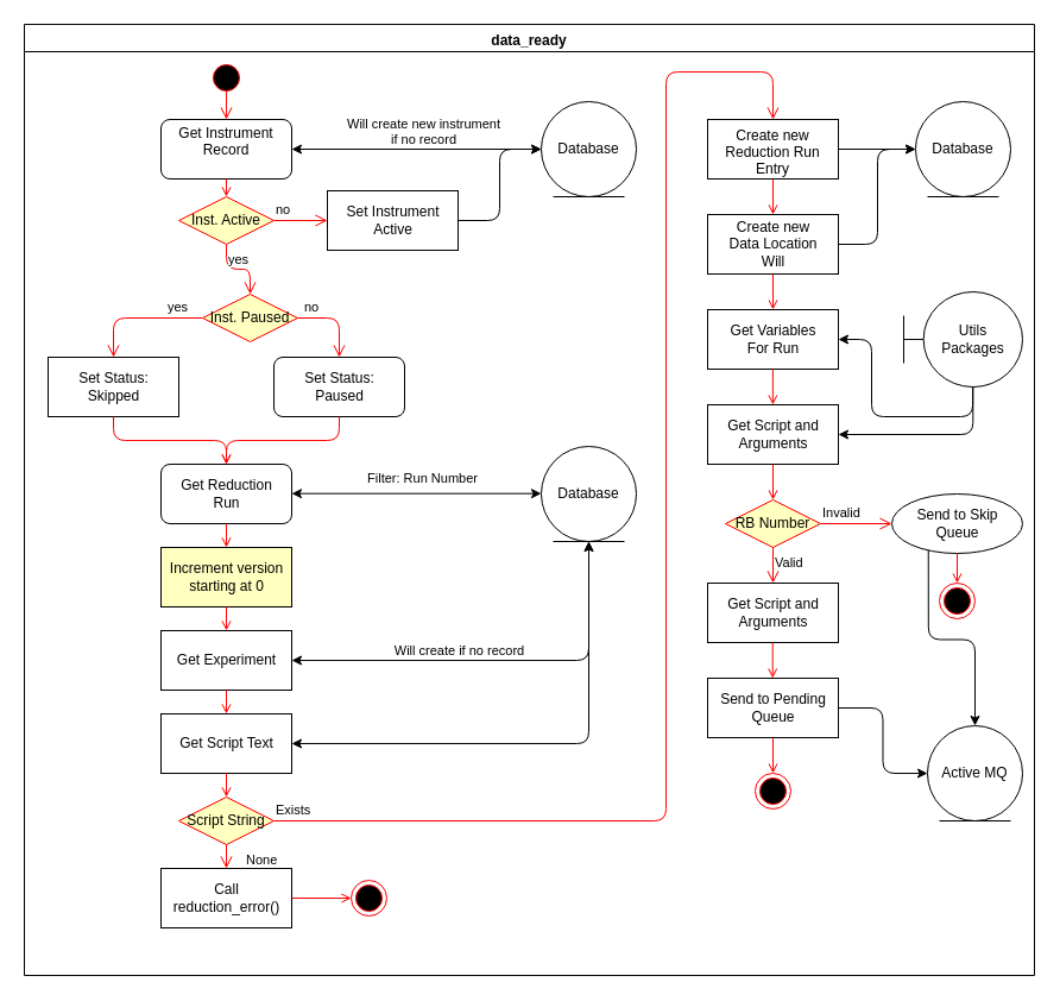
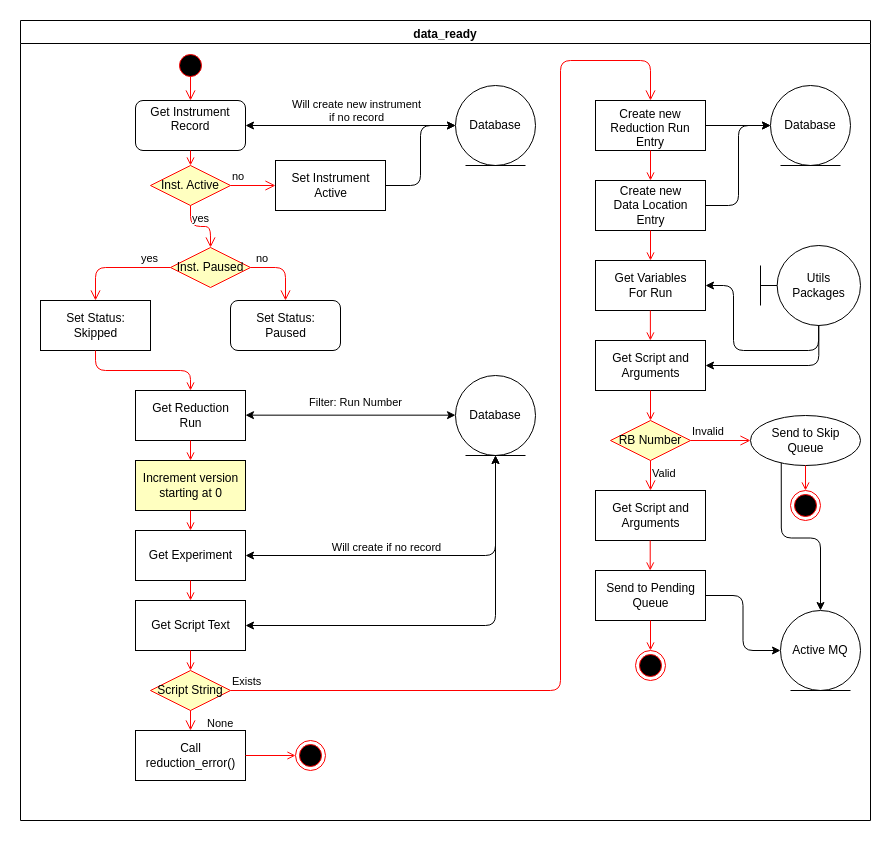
- <mxCell id="45" value="&lt;div&gt;Create new&lt;/div&gt;&lt;div&gt;Data Location&lt;/div&gt;&lt;div&gt;Will&lt;/div&gt;" style="html=1;" vertex="1" parent="2"><mxGeometry x="575" y="160" width="110" height="50" as="geometry" /></mxCell>
+ <mxCell id="45" value="&lt;div&gt;Create new&lt;/div&gt;&lt;div&gt;Data Location&lt;/div&gt;&lt;div&gt;Entry&lt;/div&gt;" style="html=1;" vertex="1" parent="2"><mxGeometry x="575" y="160" width="110" height="50" as="geometry" /></mxCell>
- <mxCell id="24" value="" style="endArrow=open;strokeColor=#FF0000;endFill=1;rounded=1;entryX=0.5;entryY=0;entryDx=0;entryDy=0;exitX=0.5;exitY=1;exitDx=0;exitDy=0;edgeStyle=orthogonalEdgeStyle;" edge="1" parent="2" source="18" target="20"><mxGeometry relative="1" as="geometry"><mxPoint x="180" y="140" as="sourcePoint" /><mxPoint x="180" y="155" as="targetPoint" /></mxGeometry></mxCell>
- <mxCell id="20" value="&lt;div&gt;Get Reduction&lt;/div&gt;&lt;div&gt;Run&lt;br&gt;&lt;/div&gt;" style="html=1;rounded=1;" vertex="1" parent="2"><mxGeometry x="115" y="370" width="110" height="50" as="geometry" /></mxCell>
+ <mxCell id="20" value="&lt;div&gt;Get Reduction&lt;/div&gt;&lt;div&gt;Run&lt;br&gt;&lt;/div&gt;" style="html=1;" vertex="1" parent="2"><mxGeometry x="115" y="370" width="110" height="50" as="geometry" /></mxCell>
